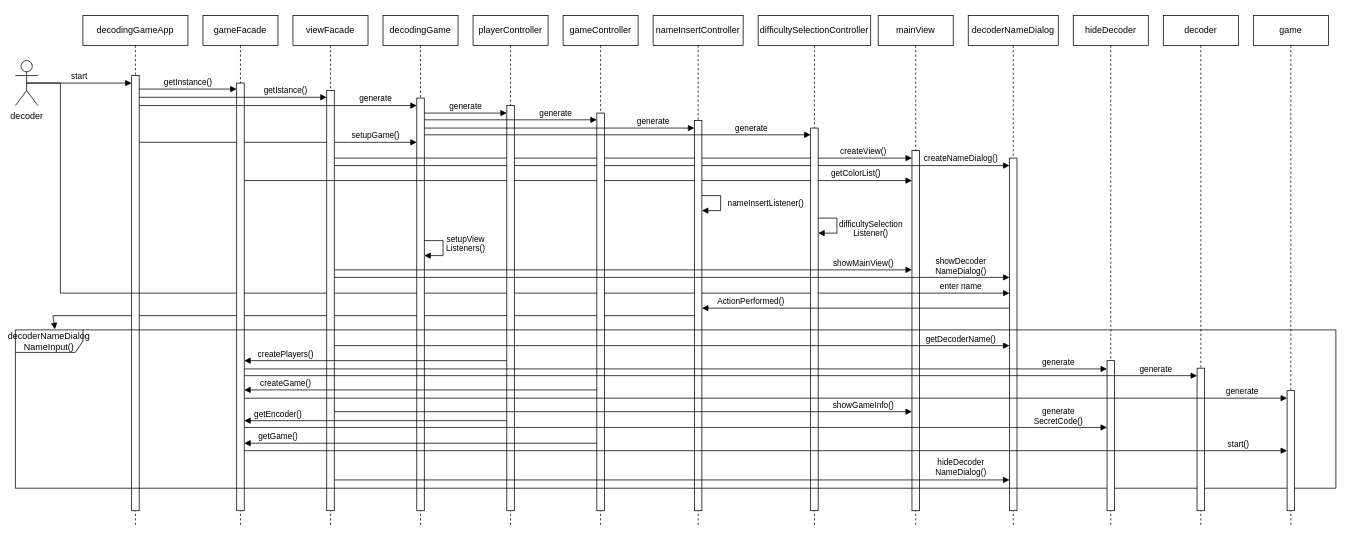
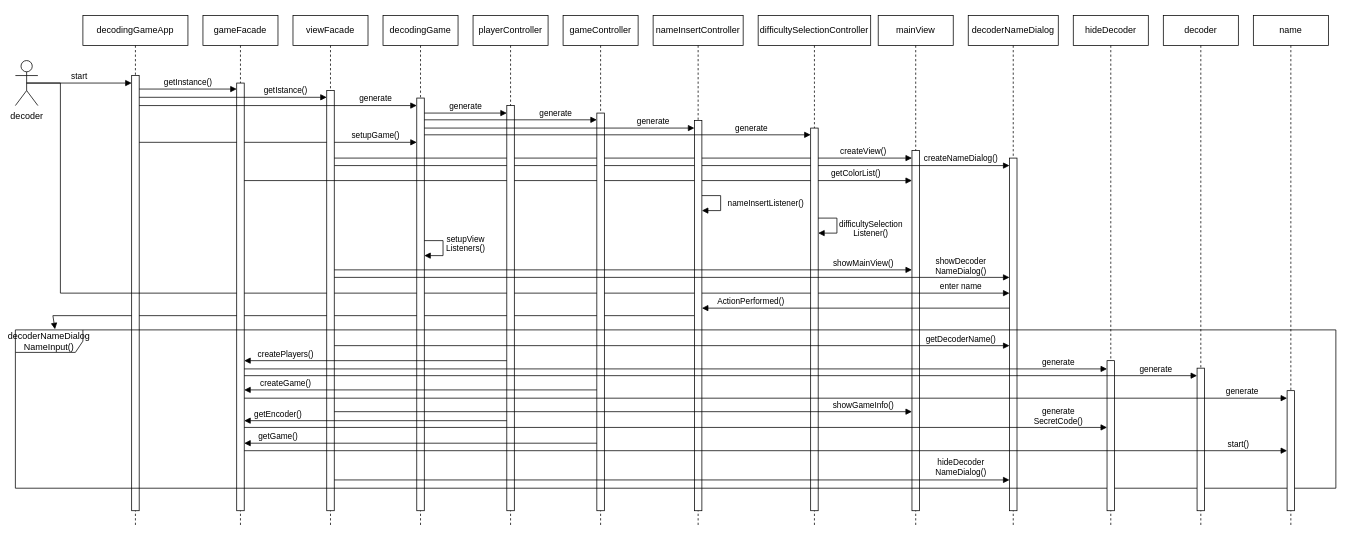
- <mxCell id="58" value="game" style="shape=umlLifeline;perimeter=lifelinePerimeter;whiteSpace=wrap;html=1;container=1;dropTarget=0;collapsible=0;recursiveResize=0;outlineConnect=0;portConstraint=eastwest;newEdgeStyle={&quot;curved&quot;:0,&quot;rounded&quot;:0};" vertex="1" parent="1"><mxGeometry x="1670" y="20" width="100" height="680" as="geometry" /></mxCell>
+ <mxCell id="58" value="name" style="shape=umlLifeline;perimeter=lifelinePerimeter;whiteSpace=wrap;html=1;container=1;dropTarget=0;collapsible=0;recursiveResize=0;outlineConnect=0;portConstraint=eastwest;newEdgeStyle={&quot;curved&quot;:0,&quot;rounded&quot;:0};" vertex="1" parent="1"><mxGeometry x="1670" y="20" width="100" height="680" as="geometry" /></mxCell>
